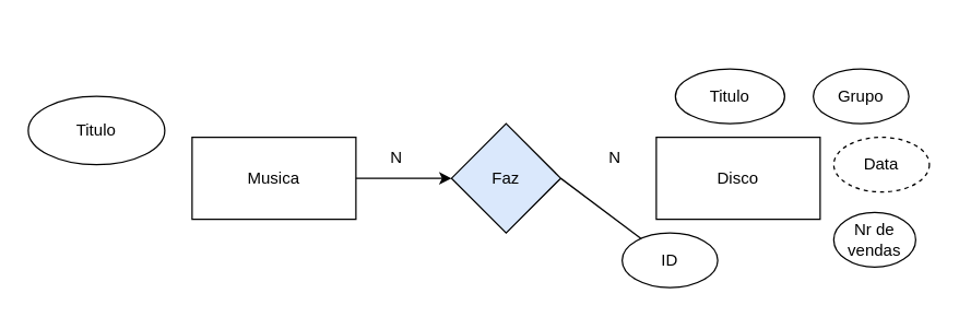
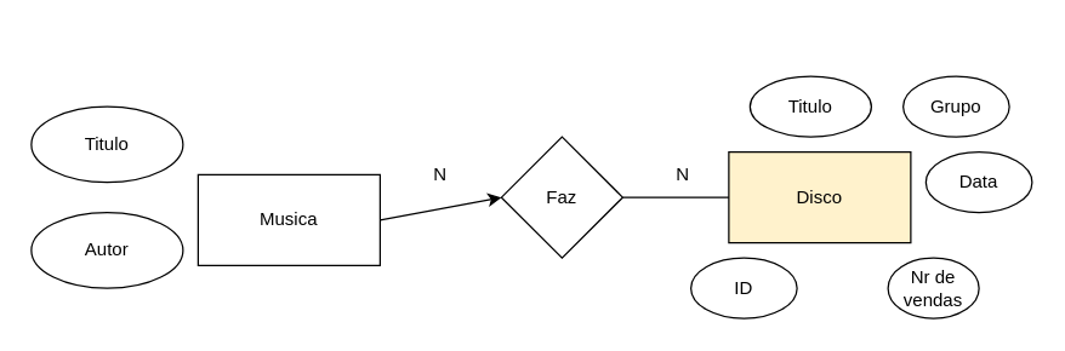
- <mxCell id="12" value="Data" style="ellipse;whiteSpace=wrap;html=1;dashed=1;" vertex="1" parent="1"><mxGeometry x="610" y="100" width="70" height="40" as="geometry" /></mxCell>
+ <mxCell id="12" value="Data" style="ellipse;whiteSpace=wrap;html=1;" vertex="1" parent="1"><mxGeometry x="610" y="100" width="70" height="40" as="geometry" /></mxCell>
- <mxCell id="3" value="Musica" style="rounded=0;whiteSpace=wrap;html=1;" vertex="1" parent="1"><mxGeometry x="140" y="100" width="120" height="60" as="geometry" /></mxCell>
+ <mxCell id="3" value="Musica" style="rounded=0;whiteSpace=wrap;html=1;" vertex="1" parent="1"><mxGeometry x="130" y="115" width="120" height="60" as="geometry" /></mxCell>
- <mxCell id="4" value="Faz" style="rhombus;whiteSpace=wrap;html=1;fillColor=#dae8fc;" vertex="1" parent="1"><mxGeometry x="330" y="90" width="80" height="80" as="geometry" /></mxCell>
+ <mxCell id="4" value="Faz" style="rhombus;whiteSpace=wrap;html=1;" vertex="1" parent="1"><mxGeometry x="330" y="90" width="80" height="80" as="geometry" /></mxCell>
- <mxCell id="2" value="Disco" style="rounded=0;whiteSpace=wrap;html=1;" vertex="1" parent="1"><mxGeometry x="480" y="100" width="120" height="60" as="geometry" /></mxCell>
+ <mxCell id="2" value="Disco" style="rounded=0;whiteSpace=wrap;html=1;fillColor=#fff2cc;" vertex="1" parent="1"><mxGeometry x="480" y="100" width="120" height="60" as="geometry" /></mxCell>
- <mxCell id="5" value="" style="endArrow=none;html=1;rounded=0;exitX=1;exitY=0.5;exitDx=0;exitDy=0;" edge="1" parent="1" source="4" target="10"><mxGeometry width="50" height="50" relative="1" as="geometry"><mxPoint x="550" y="230" as="sourcePoint" /><mxPoint x="600" y="180" as="targetPoint" /></mxGeometry></mxCell>
+ <mxCell id="5" value="" style="endArrow=none;html=1;rounded=0;exitX=1;exitY=0.5;exitDx=0;exitDy=0;entryX=0;entryY=0.5;entryDx=0;entryDy=0;" edge="1" parent="1" source="4" target="2"><mxGeometry width="50" height="50" relative="1" as="geometry"><mxPoint x="550" y="230" as="sourcePoint" /><mxPoint x="600" y="180" as="targetPoint" /></mxGeometry></mxCell>
+ <mxCell id="16" value="Autor" style="ellipse;whiteSpace=wrap;html=1;" vertex="1" parent="1"><mxGeometry x="20" y="140" width="100" height="50" as="geometry" /></mxCell>
- <mxCell id="15" value="Nr de vendas" style="ellipse;whiteSpace=wrap;html=1;" vertex="1" parent="1"><mxGeometry x="610" y="155" width="60" height="40" as="geometry" /></mxCell>
+ <mxCell id="15" value="Nr de vendas" style="ellipse;whiteSpace=wrap;html=1;" vertex="1" parent="1"><mxGeometry x="585" y="170" width="60" height="40" as="geometry" /></mxCell>
